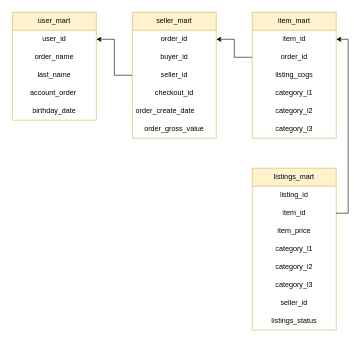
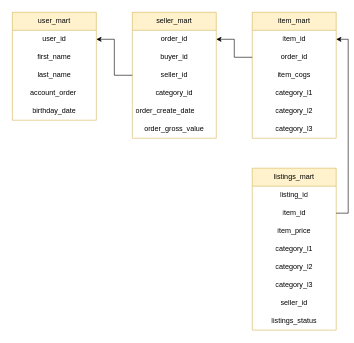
- <mxCell id="4" value="order_name" style="text;strokeColor=none;fillColor=none;align=center;verticalAlign=middle;spacingLeft=4;spacingRight=4;overflow=hidden;points=[[0,0.5],[1,0.5]];portConstraint=eastwest;rotatable=0;whiteSpace=wrap;html=1;" vertex="1" parent="2"><mxGeometry y="60" width="140" height="30" as="geometry" /></mxCell>
+ <mxCell id="4" value="first_name" style="text;strokeColor=none;fillColor=none;align=center;verticalAlign=middle;spacingLeft=4;spacingRight=4;overflow=hidden;points=[[0,0.5],[1,0.5]];portConstraint=eastwest;rotatable=0;whiteSpace=wrap;html=1;" vertex="1" parent="2"><mxGeometry y="60" width="140" height="30" as="geometry" /></mxCell>
- <mxCell id="18" value="listing_cogs" style="text;strokeColor=none;fillColor=none;align=center;verticalAlign=middle;spacingLeft=4;spacingRight=4;overflow=hidden;points=[[0,0.5],[1,0.5]];portConstraint=eastwest;rotatable=0;whiteSpace=wrap;html=1;" vertex="1" parent="15"><mxGeometry y="90" width="140" height="30" as="geometry" /></mxCell>
+ <mxCell id="18" value="item_cogs" style="text;strokeColor=none;fillColor=none;align=center;verticalAlign=middle;spacingLeft=4;spacingRight=4;overflow=hidden;points=[[0,0.5],[1,0.5]];portConstraint=eastwest;rotatable=0;whiteSpace=wrap;html=1;" vertex="1" parent="15"><mxGeometry y="90" width="140" height="30" as="geometry" /></mxCell>
- <mxCell id="12" value="checkout_id" style="text;strokeColor=none;fillColor=none;align=center;verticalAlign=middle;spacingLeft=4;spacingRight=4;overflow=hidden;points=[[0,0.5],[1,0.5]];portConstraint=eastwest;rotatable=0;whiteSpace=wrap;html=1;" vertex="1" parent="8"><mxGeometry y="120" width="140" height="30" as="geometry" /></mxCell>
+ <mxCell id="12" value="category_id" style="text;strokeColor=none;fillColor=none;align=center;verticalAlign=middle;spacingLeft=4;spacingRight=4;overflow=hidden;points=[[0,0.5],[1,0.5]];portConstraint=eastwest;rotatable=0;whiteSpace=wrap;html=1;" vertex="1" parent="8"><mxGeometry y="120" width="140" height="30" as="geometry" /></mxCell>
